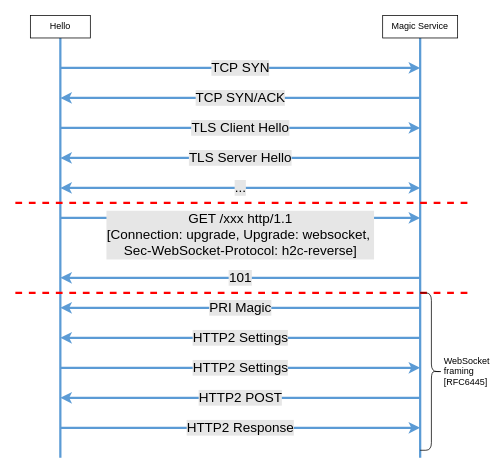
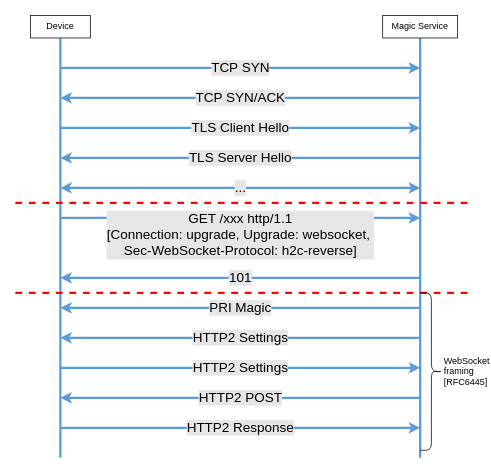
- <mxCell id="4" value="Hello" style="rounded=0;whiteSpace=wrap;html=1;" parent="1" vertex="1"><mxGeometry x="40" y="20" width="80" height="30" as="geometry" /></mxCell>
+ <mxCell id="4" value="Device" style="rounded=0;whiteSpace=wrap;html=1;" parent="1" vertex="1"><mxGeometry x="40" y="20" width="80" height="30" as="geometry" /></mxCell>
